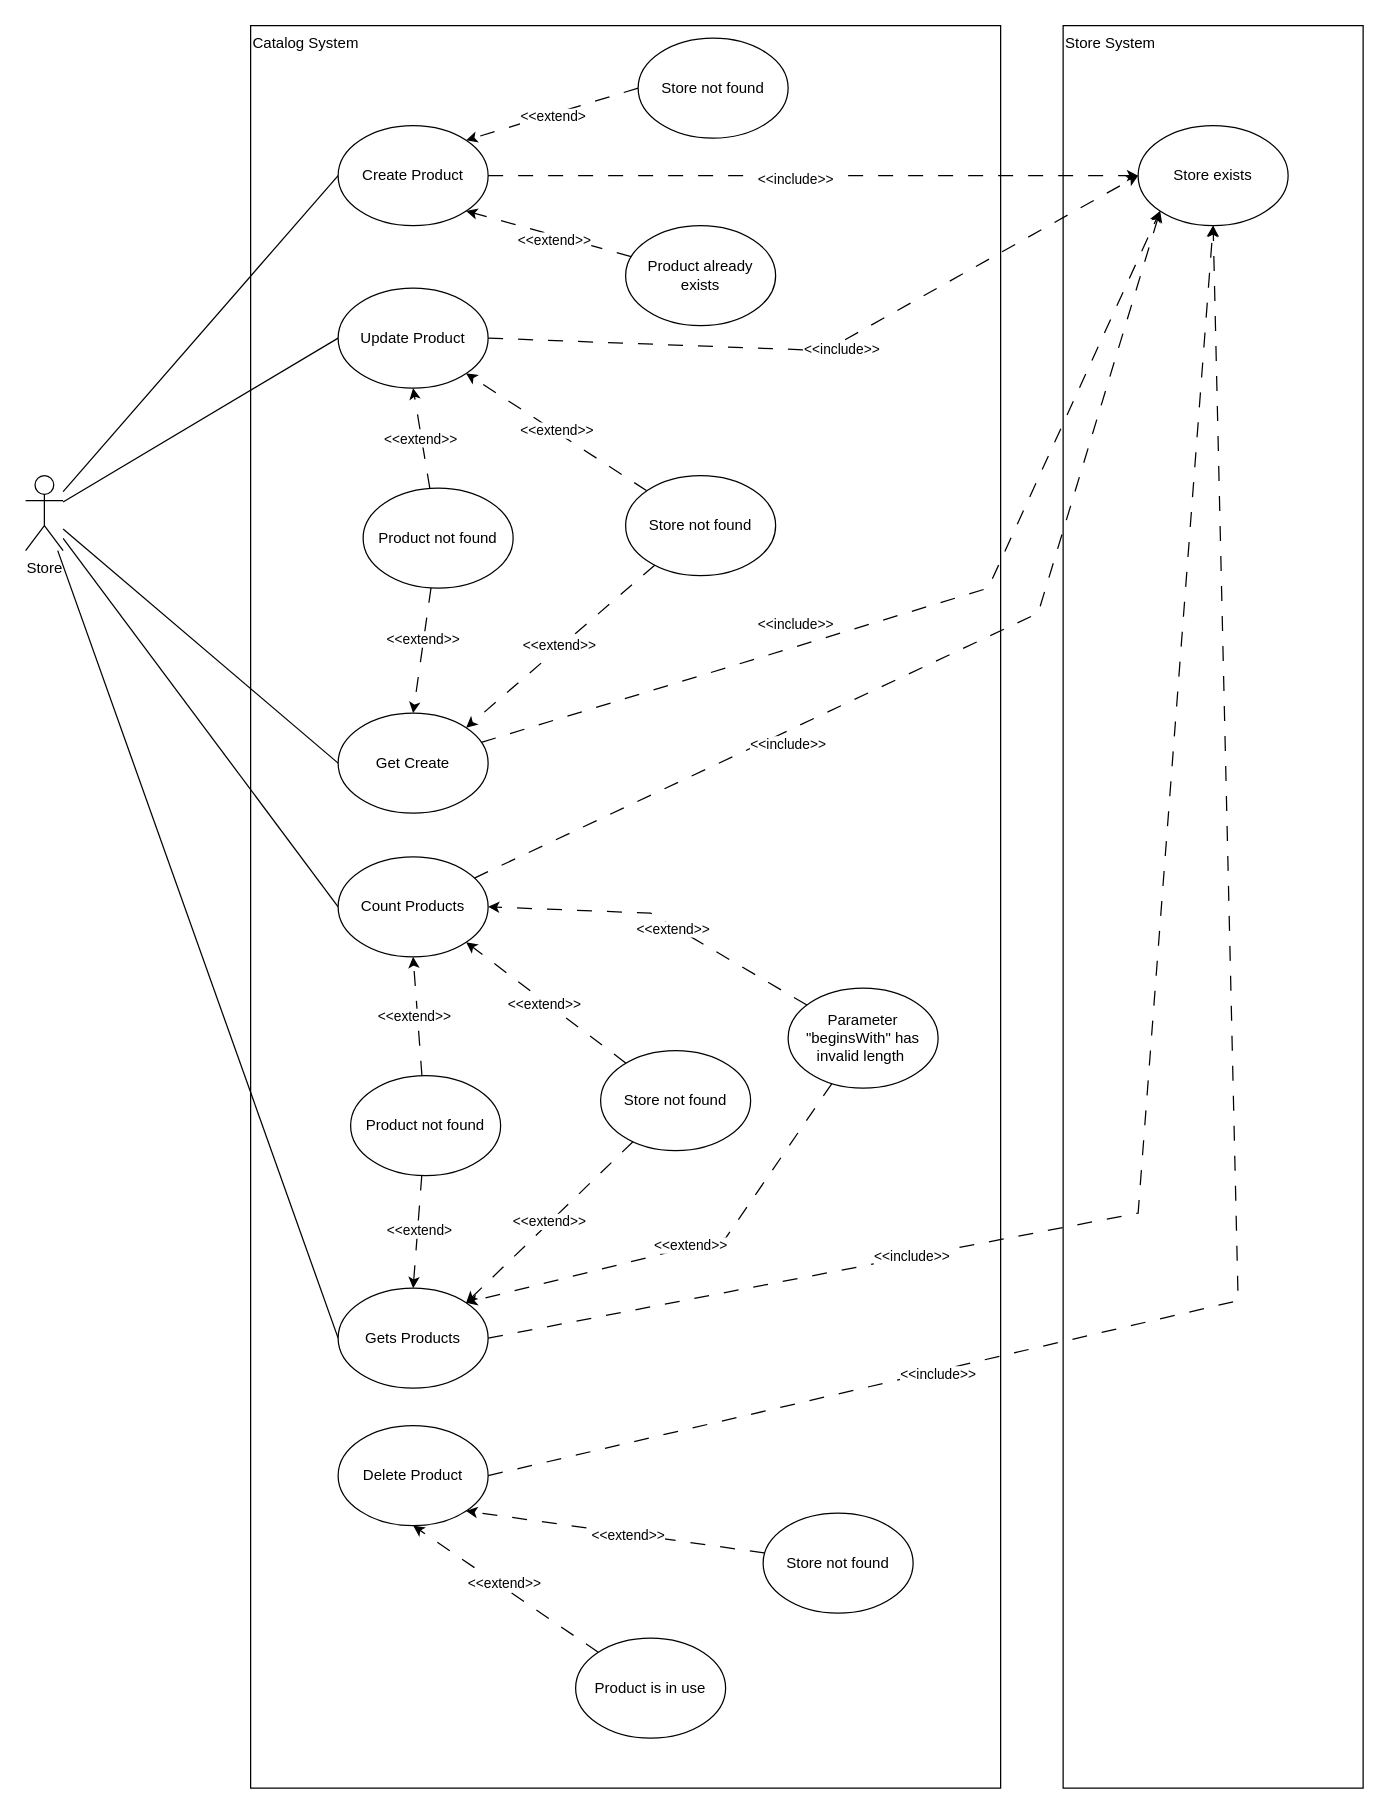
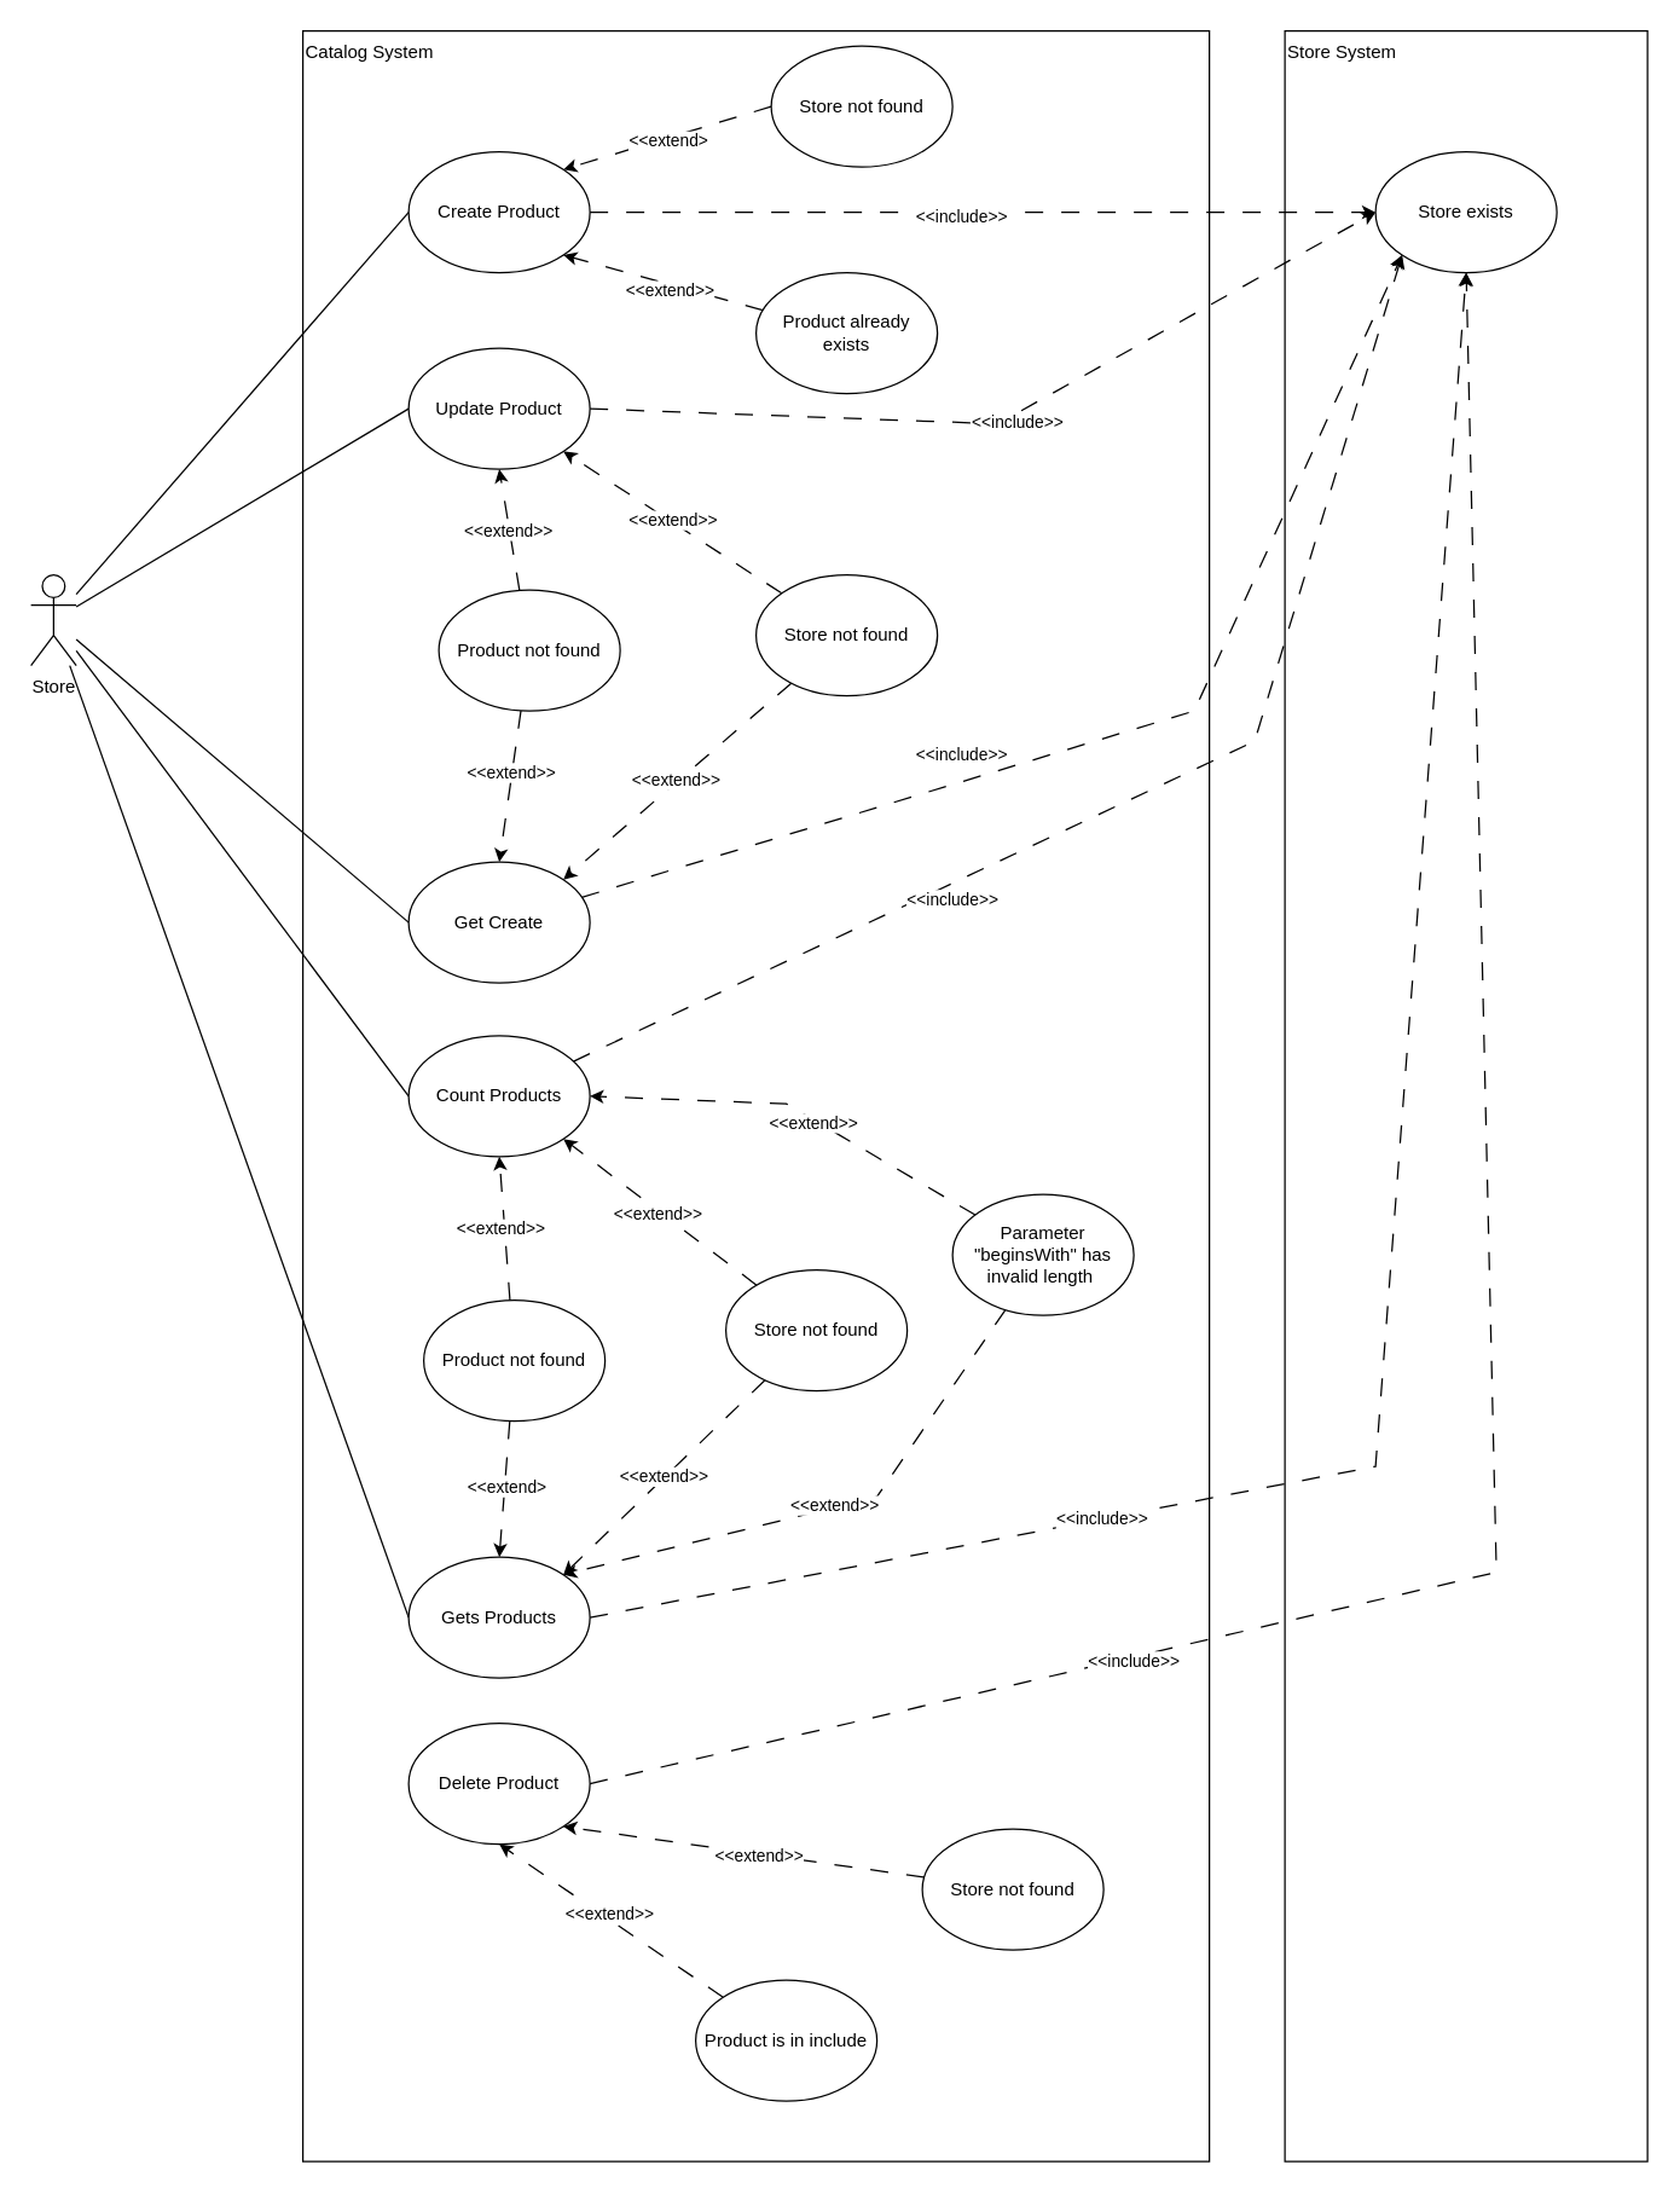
- <mxCell id="65" value="Product is in use" style="ellipse;whiteSpace=wrap;html=1;" vertex="1" parent="1"><mxGeometry x="460" y="1310" width="120" height="80" as="geometry" /></mxCell>
+ <mxCell id="65" value="Product is in include" style="ellipse;whiteSpace=wrap;html=1;" vertex="1" parent="1"><mxGeometry x="460" y="1310" width="120" height="80" as="geometry" /></mxCell>
